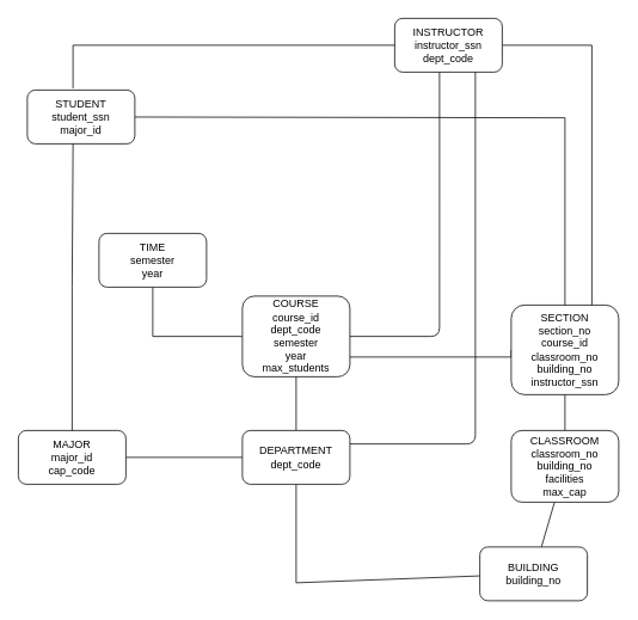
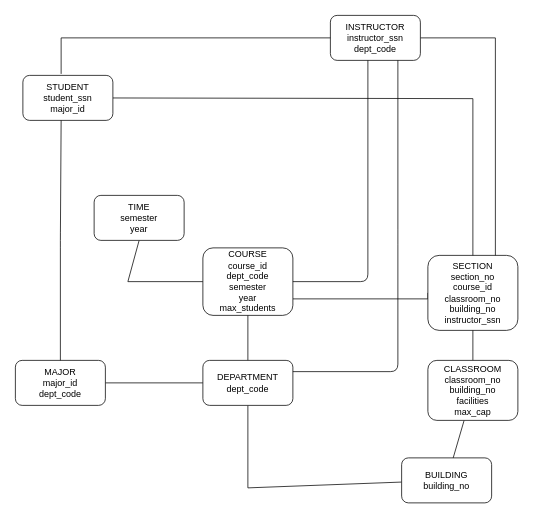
- <mxCell id="24" value="TIME&lt;br&gt;semester&lt;br&gt;year" style="rounded=1;whiteSpace=wrap;html=1;" vertex="1" parent="1"><mxGeometry x="110" y="260" width="120" height="60" as="geometry" /></mxCell>
+ <mxCell id="24" value="TIME&lt;br&gt;semester&lt;br&gt;year" style="rounded=1;whiteSpace=wrap;html=1;" vertex="1" parent="1"><mxGeometry x="125" y="260" width="120" height="60" as="geometry" /></mxCell>
- <mxCell id="9" value="MAJOR&lt;br&gt;major_id&lt;br&gt;cap_code" style="whiteSpace=wrap;html=1;rounded=1;" vertex="1" parent="1"><mxGeometry x="20" y="480" width="120" height="60" as="geometry" /></mxCell>
+ <mxCell id="9" value="MAJOR&lt;br&gt;major_id&lt;br&gt;dept_code" style="whiteSpace=wrap;html=1;rounded=1;" vertex="1" parent="1"><mxGeometry x="20" y="480" width="120" height="60" as="geometry" /></mxCell>
